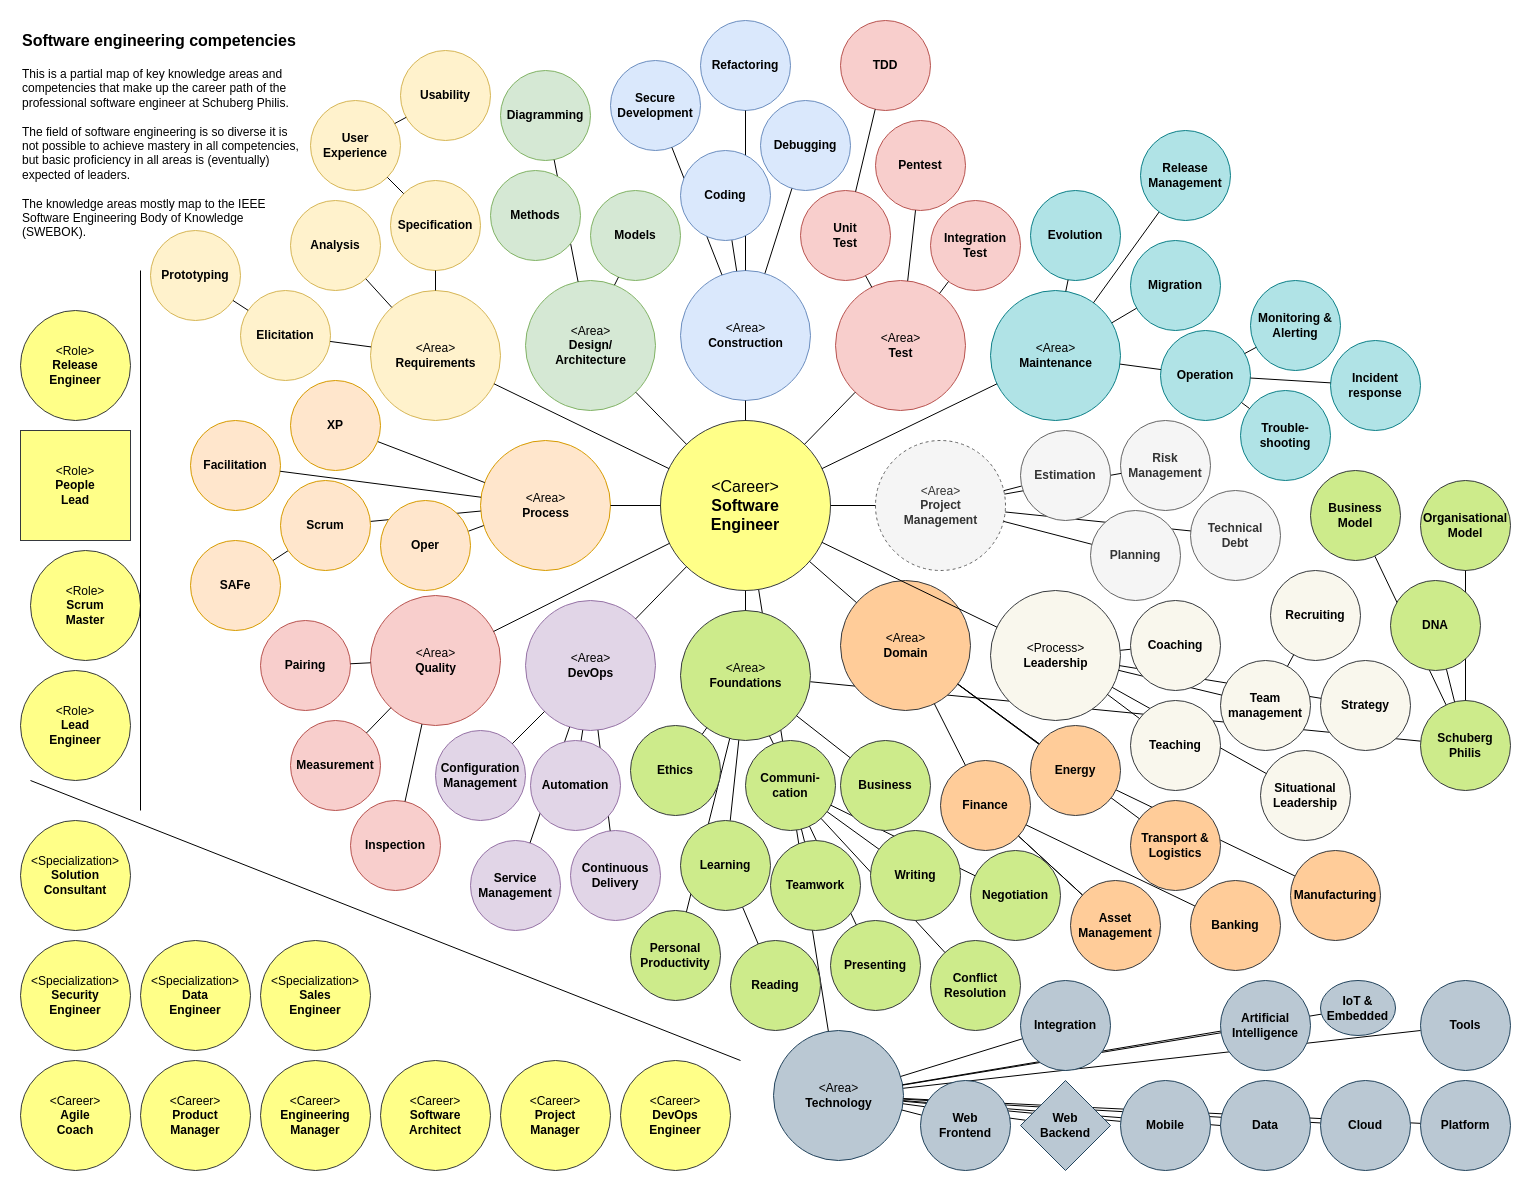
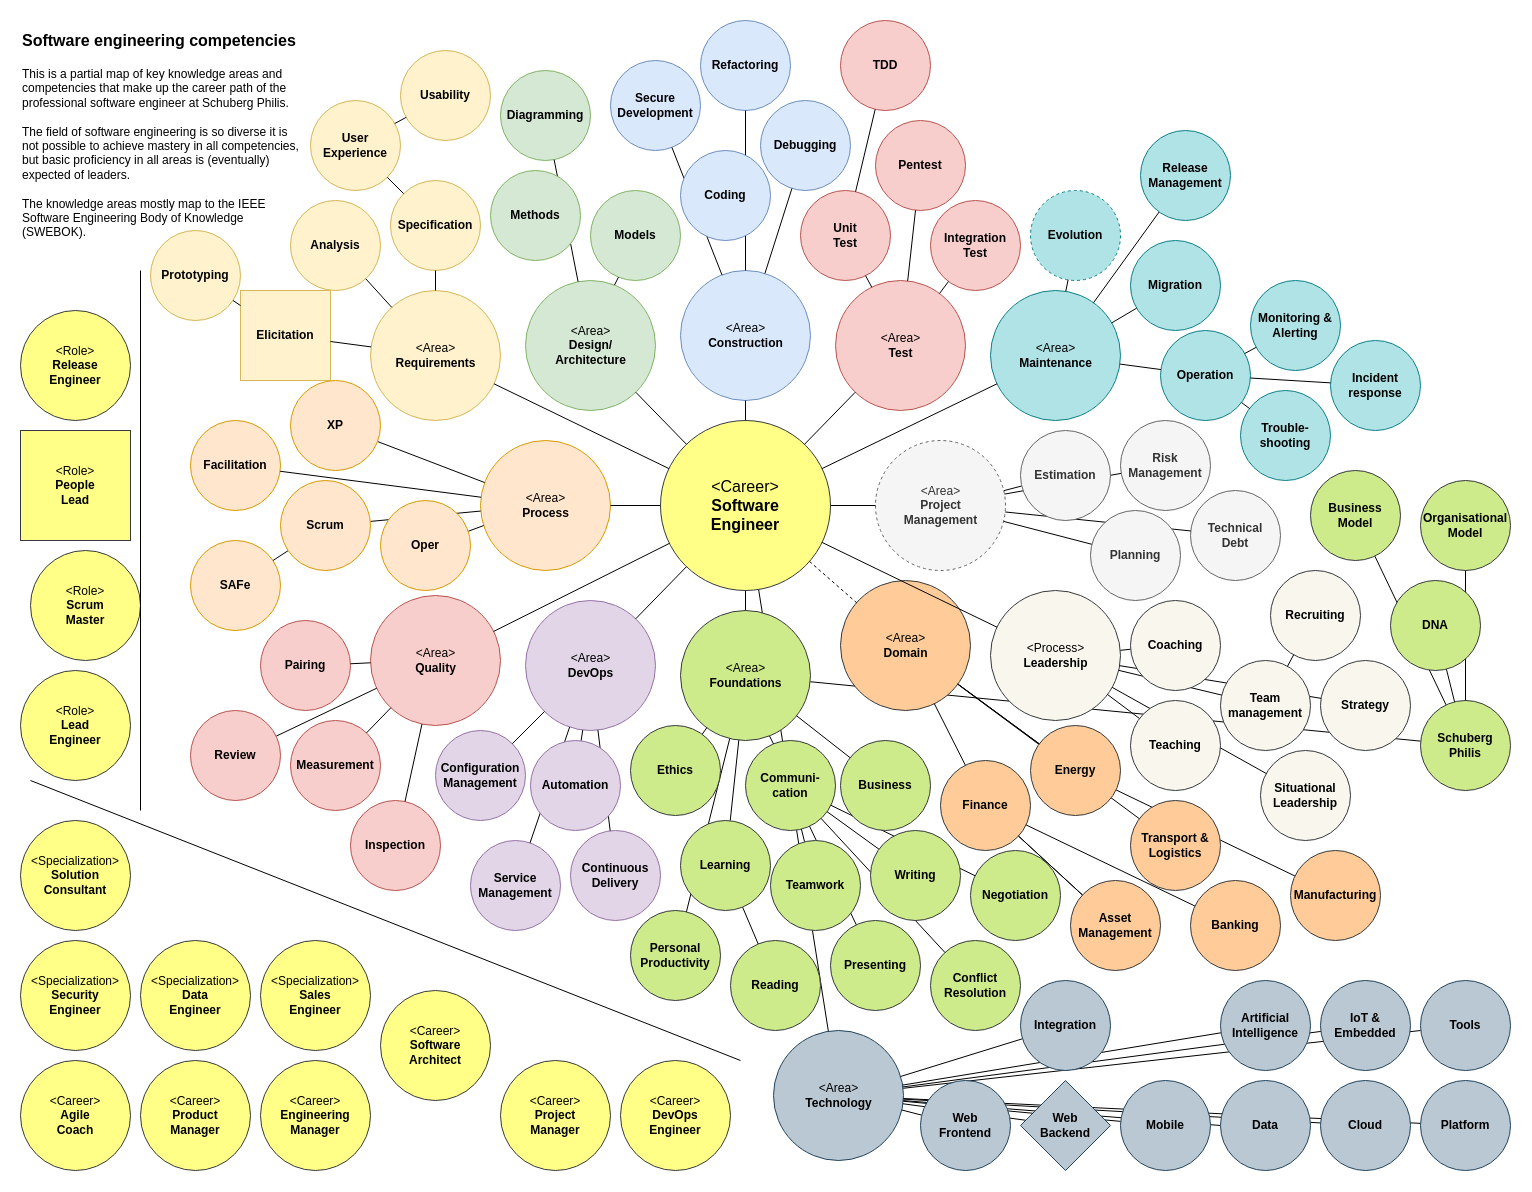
- <mxCell id="33" value="Evolution" style="ellipse;whiteSpace=wrap;html=1;aspect=fixed;fontStyle=1;fillColor=#b0e3e6;strokeColor=#0e8088;" parent="1" vertex="1"><mxGeometry x="1030" y="190" width="90" height="90" as="geometry" /></mxCell>
+ <mxCell id="33" value="Evolution" style="ellipse;whiteSpace=wrap;html=1;aspect=fixed;fontStyle=1;fillColor=#b0e3e6;strokeColor=#0e8088;dashed=1;" parent="1" vertex="1"><mxGeometry x="1030" y="190" width="90" height="90" as="geometry" /></mxCell>
- <mxCell id="48" value="" style="endArrow=none;html=1;fontSize=16;" parent="1" source="10" target="85" edge="1"><mxGeometry width="50" height="50" relative="1" as="geometry"><mxPoint x="614.354" y="291.605" as="sourcePoint" /><mxPoint x="624.775" y="248.823" as="targetPoint" /></mxGeometry></mxCell>
- <mxCell id="22" value="Elicitation" style="ellipse;whiteSpace=wrap;html=1;aspect=fixed;fontStyle=1;fillColor=#fff2cc;strokeColor=#d6b656;" parent="1" vertex="1"><mxGeometry x="240" y="290" width="90" height="90" as="geometry" /></mxCell>
+ <mxCell id="22" value="Elicitation" style="whiteSpace=wrap;html=1;aspect=fixed;fontStyle=1;fillColor=#fff2cc;strokeColor=#d6b656;rounded=0;" parent="1" vertex="1"><mxGeometry x="240" y="290" width="90" height="90" as="geometry" /></mxCell>
- <mxCell id="111" value="" style="endArrow=none;html=1;fontSize=16;" parent="1" source="7" target="17" edge="1"><mxGeometry width="50" height="50" relative="1" as="geometry"><mxPoint x="695.988" y="576.177" as="sourcePoint" /><mxPoint x="645.227" y="628.314" as="targetPoint" /></mxGeometry></mxCell>
+ <mxCell id="111" value="" style="endArrow=none;html=1;fontSize=16;dashed=1;" parent="1" source="7" target="17" edge="1"><mxGeometry width="50" height="50" relative="1" as="geometry"><mxPoint x="695.988" y="576.177" as="sourcePoint" /><mxPoint x="645.227" y="628.314" as="targetPoint" /></mxGeometry></mxCell>
+ <mxCell id="55" value="" style="endArrow=none;html=1;fontSize=16;" parent="1" source="19" target="90" edge="1"><mxGeometry width="50" height="50" relative="1" as="geometry"><mxPoint x="381.941" y="339.235" as="sourcePoint" /><mxPoint x="328.656" y="325.914" as="targetPoint" /></mxGeometry></mxCell>
+ <mxCell id="90" value="Review" style="ellipse;whiteSpace=wrap;html=1;aspect=fixed;fontStyle=1;fillColor=#f8cecc;strokeColor=#b85450;" parent="1" vertex="1"><mxGeometry x="190" y="710" width="90" height="90" as="geometry" /></mxCell>
- <mxCell id="190" value="IoT &amp;amp;&lt;br&gt;Embedded" style="ellipse;whiteSpace=wrap;html=1;aspect=fixed;fontStyle=1;fillColor=#bac8d3;strokeColor=#23445d;" parent="1" vertex="1"><mxGeometry x="1320" y="980" width="75" height="55" as="geometry" /></mxCell>
+ <mxCell id="190" value="IoT &amp;amp;&lt;br&gt;Embedded" style="ellipse;whiteSpace=wrap;html=1;aspect=fixed;fontStyle=1;fillColor=#bac8d3;strokeColor=#23445d;" parent="1" vertex="1"><mxGeometry x="1320" y="980" width="90" height="90" as="geometry" /></mxCell>
- <mxCell id="137" value="&lt;span style=&quot;font-weight: normal ; font-size: 12px&quot;&gt;&amp;lt;Career&amp;gt;&lt;/span&gt;&lt;br style=&quot;font-size: 12px&quot;&gt;Software&lt;br&gt;Architect" style="ellipse;whiteSpace=wrap;html=1;aspect=fixed;fontStyle=1;fontSize=12;fillColor=#ffff88;strokeColor=#36393d;" parent="1" vertex="1"><mxGeometry x="380" y="1060" width="110" height="110" as="geometry" /></mxCell>
+ <mxCell id="137" value="&lt;span style=&quot;font-weight: normal ; font-size: 12px&quot;&gt;&amp;lt;Career&amp;gt;&lt;/span&gt;&lt;br style=&quot;font-size: 12px&quot;&gt;Software&lt;br&gt;Architect" style="ellipse;whiteSpace=wrap;html=1;aspect=fixed;fontStyle=1;fontSize=12;fillColor=#ffff88;strokeColor=#36393d;" parent="1" vertex="1"><mxGeometry x="380" y="990" width="110" height="110" as="geometry" /></mxCell>
